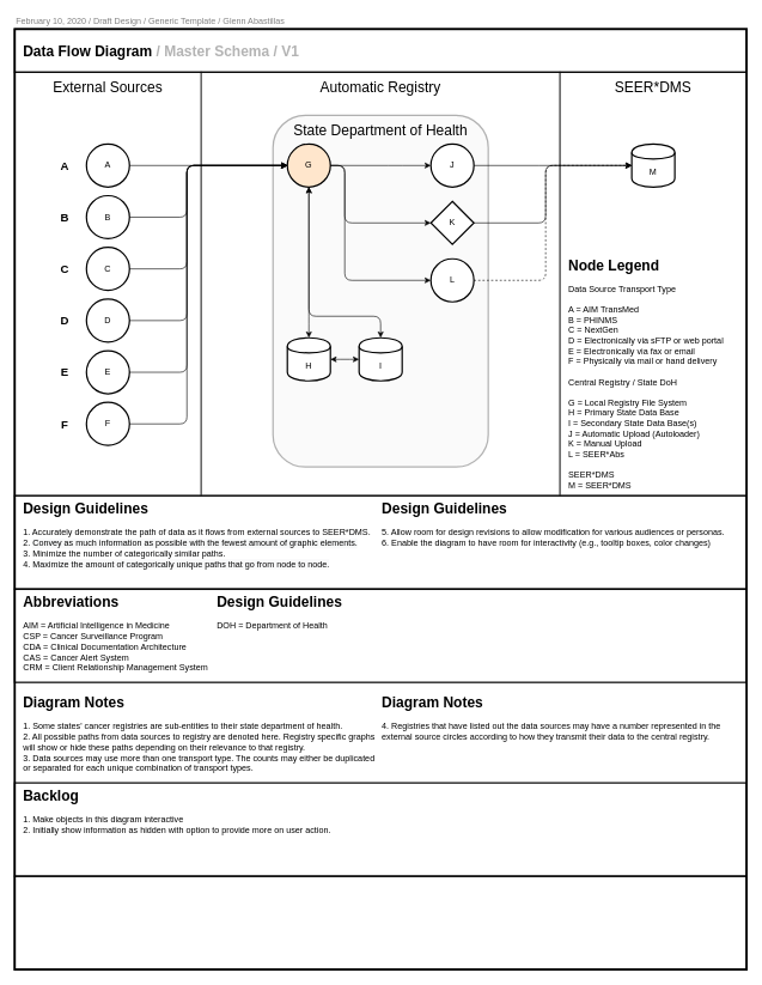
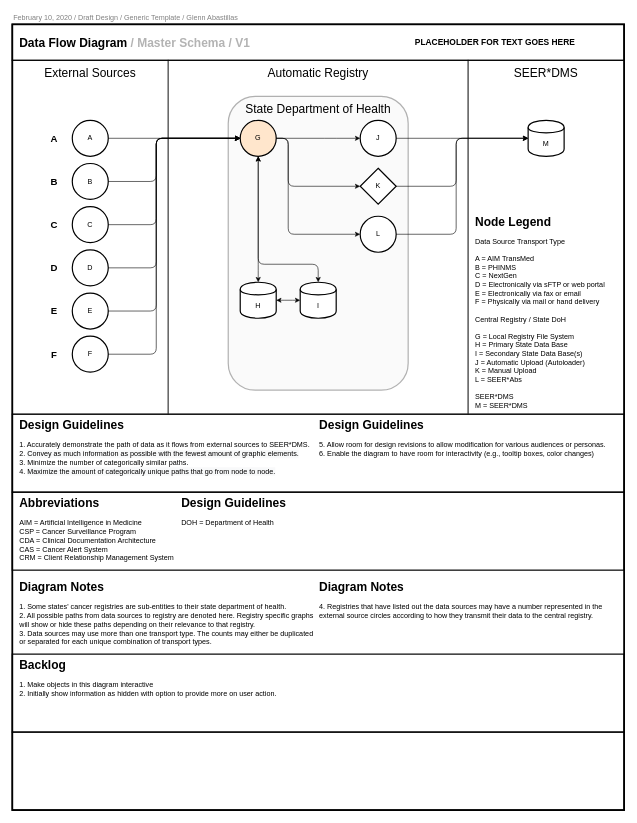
+ <mxCell id="11" value="&lt;div align=&quot;center&quot; style=&quot;font-size: 14px&quot;&gt;PLACEHOLDER FOR TEXT GOES HERE&lt;/div&gt;" style="rounded=0;whiteSpace=wrap;html=1;strokeWidth=4;fillColor=none;align=center;fontSize=20;fontStyle=1;strokeColor=none;" parent="6" vertex="1"><mxGeometry as="geometry" height="40" width="390" y="50" x="630" /></mxCell>
- <mxCell id="66" style="edgeStyle=elbowEdgeStyle;rounded=1;orthogonalLoop=1;jettySize=auto;html=1;exitX=1;exitY=0.5;exitDx=0;exitDy=0;entryX=0;entryY=0.5;entryDx=0;entryDy=0;startArrow=none;startFill=0;fontSize=12;dashed=1;" parent="63" edge="1" target="39" source="47"><mxGeometry as="geometry" relative="1"><mxPoint as="sourcePoint" y="450" x="670" /><mxPoint as="targetPoint" y="240" x="890" /><Array as="points"><mxPoint y="410" x="760" /></Array></mxGeometry></mxCell>
+ <mxCell id="66" style="edgeStyle=elbowEdgeStyle;rounded=1;orthogonalLoop=1;jettySize=auto;html=1;exitX=1;exitY=0.5;exitDx=0;exitDy=0;entryX=0;entryY=0.5;entryDx=0;entryDy=0;startArrow=none;startFill=0;fontSize=12;" parent="63" edge="1" target="39" source="47"><mxGeometry as="geometry" relative="1"><mxPoint as="sourcePoint" y="450" x="670" /><mxPoint as="targetPoint" y="240" x="890" /><Array as="points"><mxPoint y="410" x="760" /></Array></mxGeometry></mxCell>
